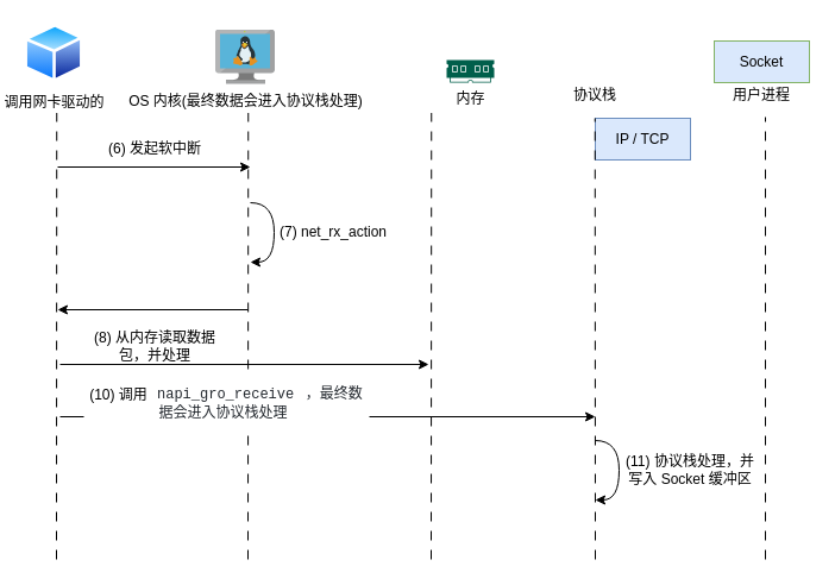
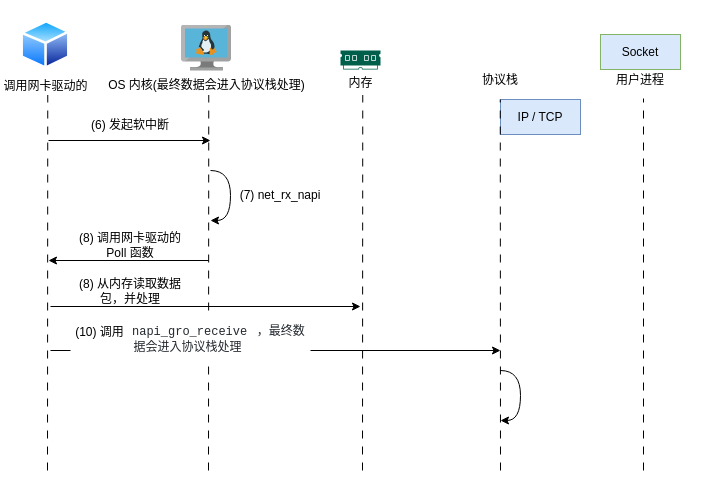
- <mxCell id="3" value="内存" style="sketch=0;pointerEvents=1;shadow=0;dashed=0;html=1;strokeColor=none;fillColor=#005F4B;labelPosition=center;verticalLabelPosition=bottom;verticalAlign=top;align=center;outlineConnect=0;shape=mxgraph.veeam2.ram;" vertex="1" parent="1"><mxGeometry x="375" y="50" width="40" height="19" as="geometry" /></mxCell>
+ <mxCell id="3" value="内存" style="sketch=0;pointerEvents=1;shadow=0;dashed=0;html=1;strokeColor=none;fillColor=#005F4B;labelPosition=center;verticalLabelPosition=bottom;verticalAlign=top;align=center;outlineConnect=0;shape=mxgraph.veeam2.ram;" vertex="1" parent="1"><mxGeometry x="340" y="50" width="40" height="19" as="geometry" /></mxCell>
- <mxCell id="11" value="(7) net_rx_action" style="text;strokeColor=none;align=center;fillColor=none;html=1;verticalAlign=middle;whiteSpace=wrap;rounded=0;" vertex="1" parent="1"><mxGeometry x="220" y="180" width="120" height="30" as="geometry" /></mxCell>
+ <mxCell id="11" value="(7) net_rx_napi" style="text;strokeColor=none;align=center;fillColor=none;html=1;verticalAlign=middle;whiteSpace=wrap;rounded=0;" vertex="1" parent="1"><mxGeometry x="220" y="180" width="120" height="30" as="geometry" /></mxCell>
+ <mxCell id="13" value="(8) 调用网卡驱动的 Poll 函数" style="text;strokeColor=none;align=center;fillColor=none;html=1;verticalAlign=middle;whiteSpace=wrap;rounded=0;" vertex="1" parent="1"><mxGeometry x="70" y="230" width="120" height="30" as="geometry" /></mxCell>
- <mxCell id="25" value="(11) 协议栈处理，并写入 Socket 缓冲区" style="text;strokeColor=none;align=center;fillColor=none;html=1;verticalAlign=middle;whiteSpace=wrap;rounded=0;" vertex="1" parent="1"><mxGeometry x="520" y="380" width="120" height="30" as="geometry" /></mxCell>
